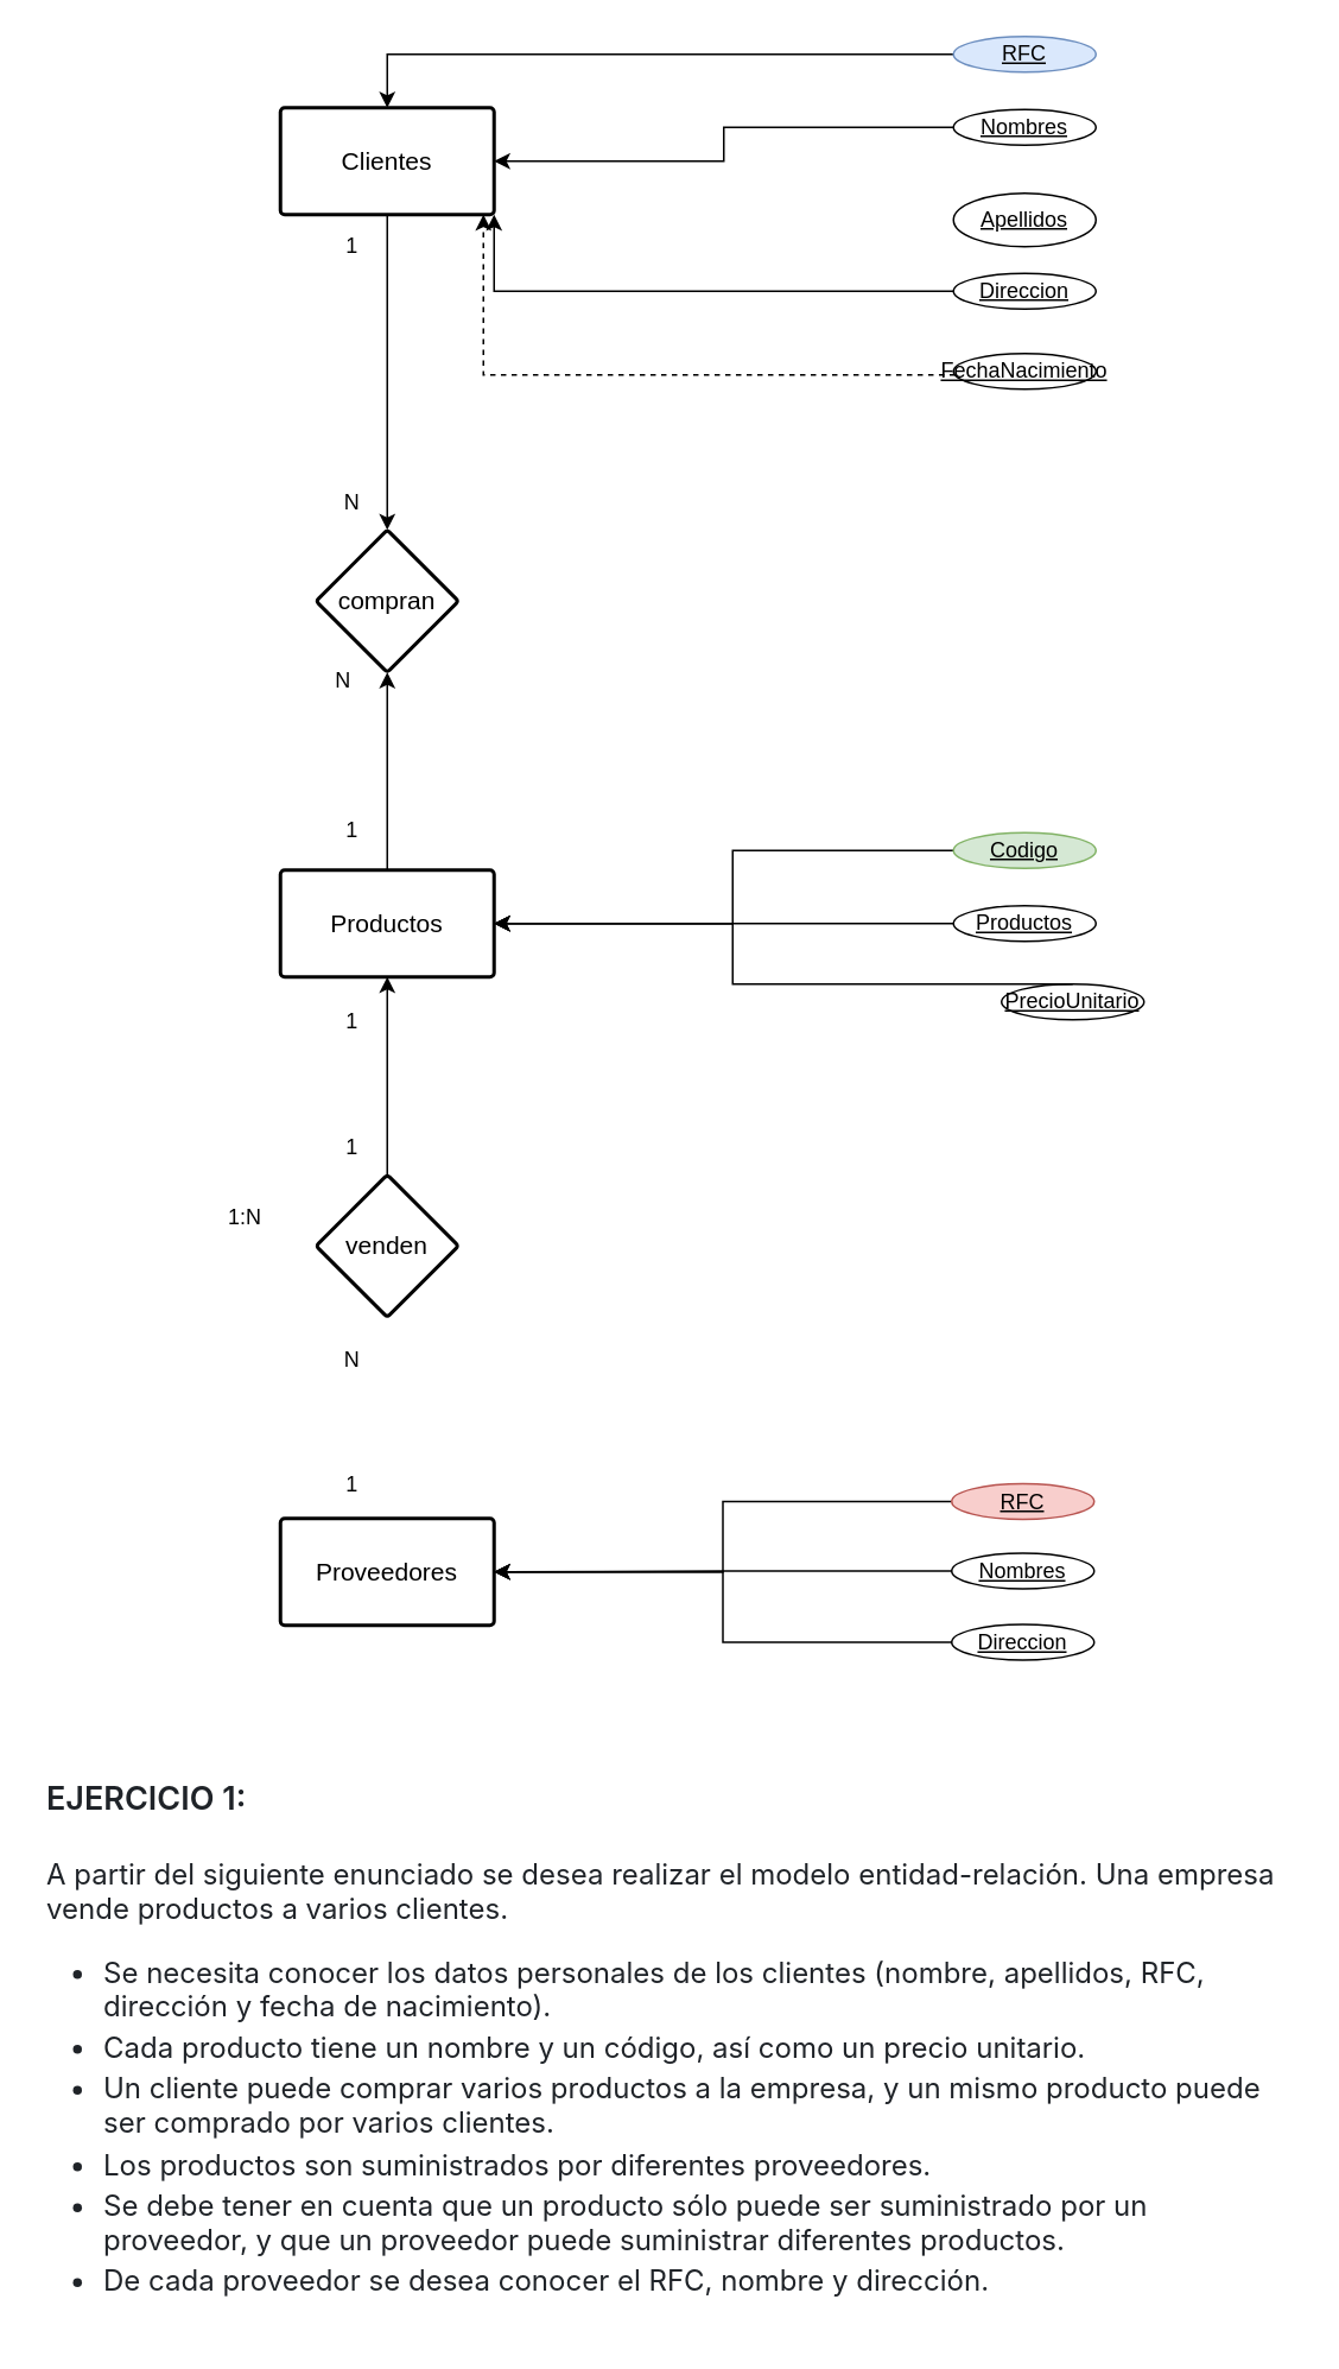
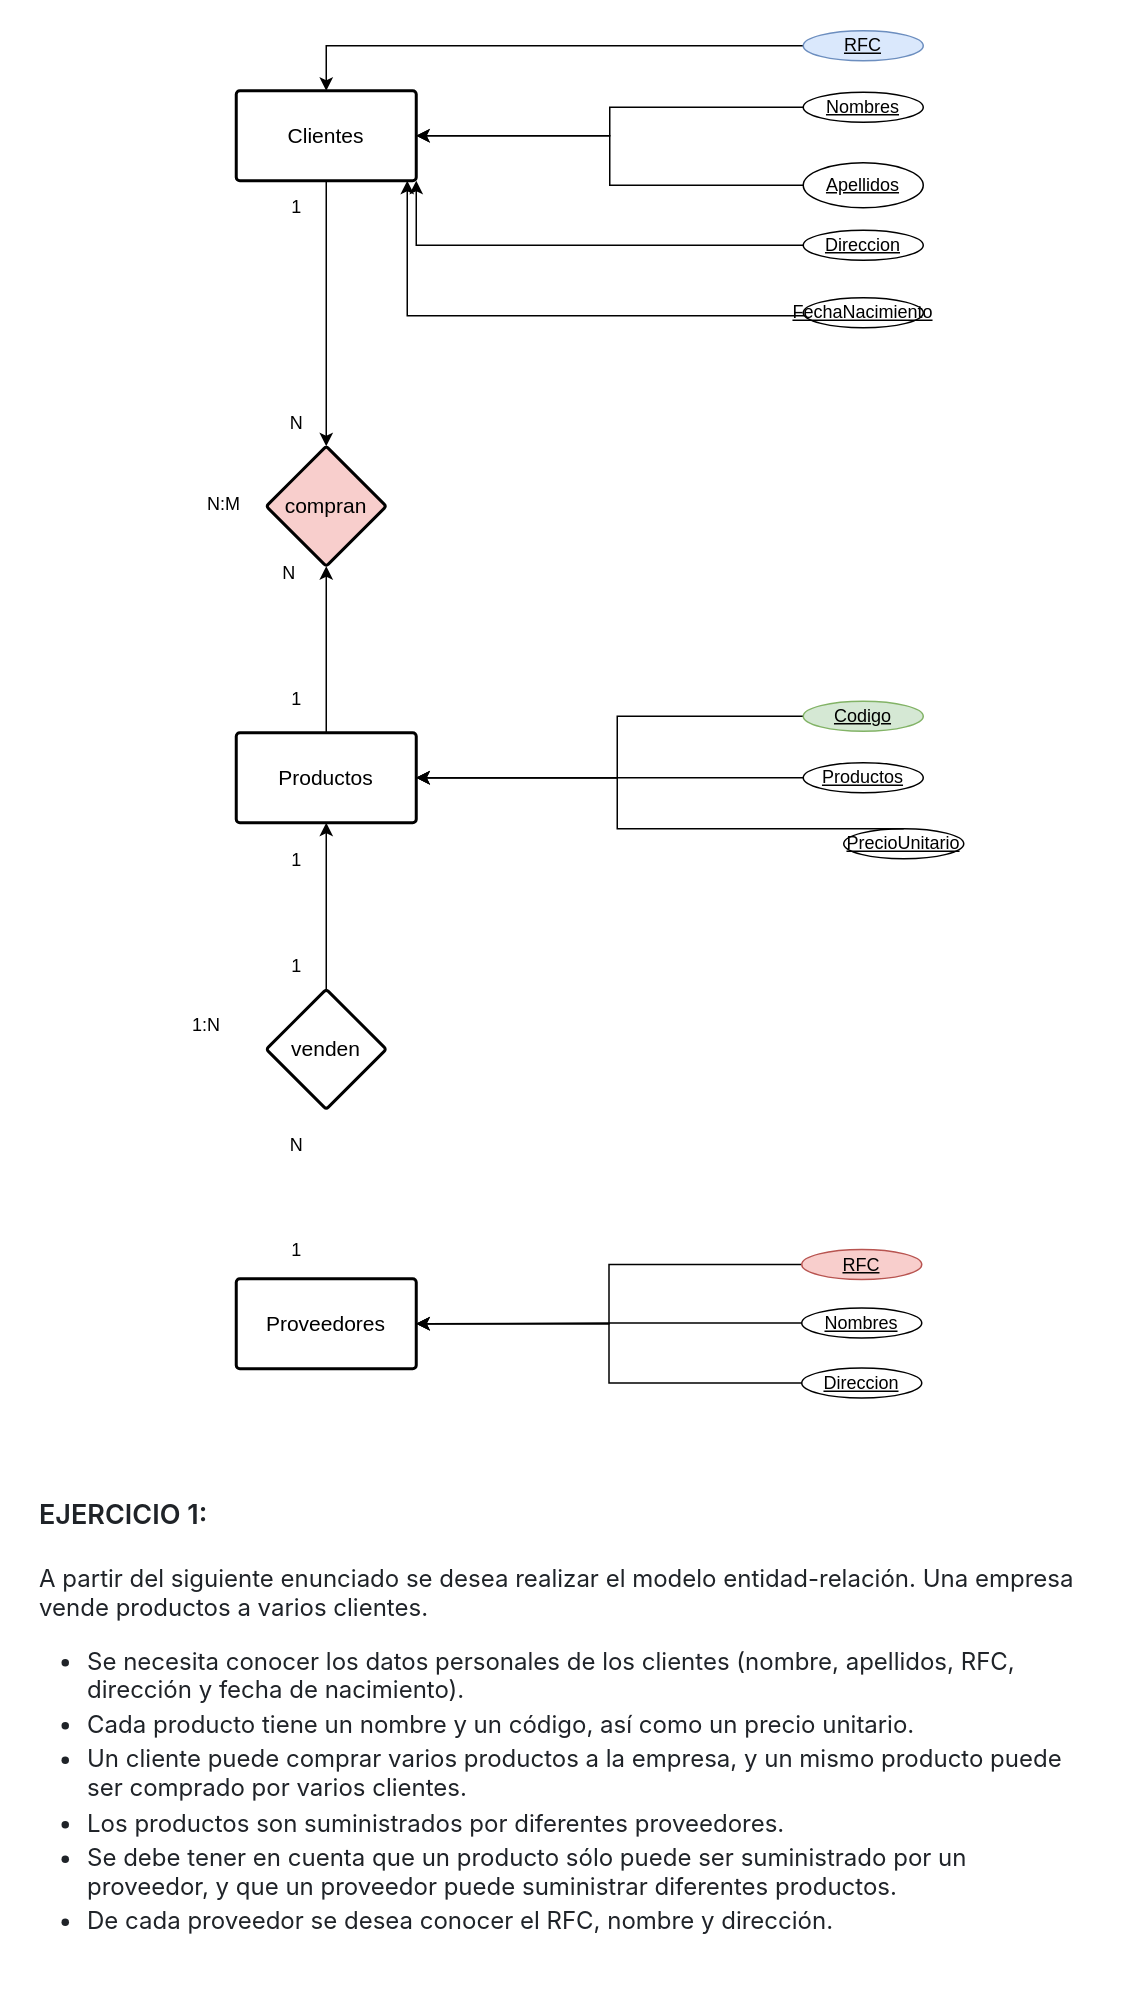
+ <mxCell id="17" value="" style="edgeStyle=orthogonalEdgeStyle;rounded=0;orthogonalLoop=1;jettySize=auto;html=1;" parent="1" source="18" target="11" edge="1"><mxGeometry relative="1" as="geometry" /></mxCell>
- <mxCell id="13" value="" style="edgeStyle=orthogonalEdgeStyle;rounded=0;orthogonalLoop=1;jettySize=auto;html=1;dashed=1;" parent="1" source="14" target="11" edge="1"><mxGeometry relative="1" as="geometry"><Array as="points"><mxPoint x="271" y="210" /></Array></mxGeometry></mxCell>
+ <mxCell id="13" value="" style="edgeStyle=orthogonalEdgeStyle;rounded=0;orthogonalLoop=1;jettySize=auto;html=1;" parent="1" source="14" target="11" edge="1"><mxGeometry relative="1" as="geometry"><Array as="points"><mxPoint x="271" y="210" /></Array></mxGeometry></mxCell>
+ <mxCell id="34" value="N:M" style="text;strokeColor=none;fillColor=none;spacingLeft=4;spacingRight=4;overflow=hidden;rotatable=0;points=[[0,0.5],[1,0.5]];portConstraint=eastwest;fontSize=12;whiteSpace=wrap;html=1;" parent="1" vertex="1"><mxGeometry x="132" y="322" width="40" height="30" as="geometry" /></mxCell>
- <mxCell id="6" value="compran" style="rhombus;whiteSpace=wrap;html=1;fontSize=14;fontStyle=0;startSize=50;rounded=1;strokeWidth=2;shadow=0;dashed=0;arcSize=4;" parent="1" vertex="1"><mxGeometry x="177" y="297" width="80" height="80" as="geometry" /></mxCell>
+ <mxCell id="6" value="compran" style="rhombus;whiteSpace=wrap;html=1;fontSize=14;fontStyle=0;startSize=50;rounded=1;strokeWidth=2;shadow=0;dashed=0;arcSize=4;fillColor=#f8cecc;" parent="1" vertex="1"><mxGeometry x="177" y="297" width="80" height="80" as="geometry" /></mxCell>
